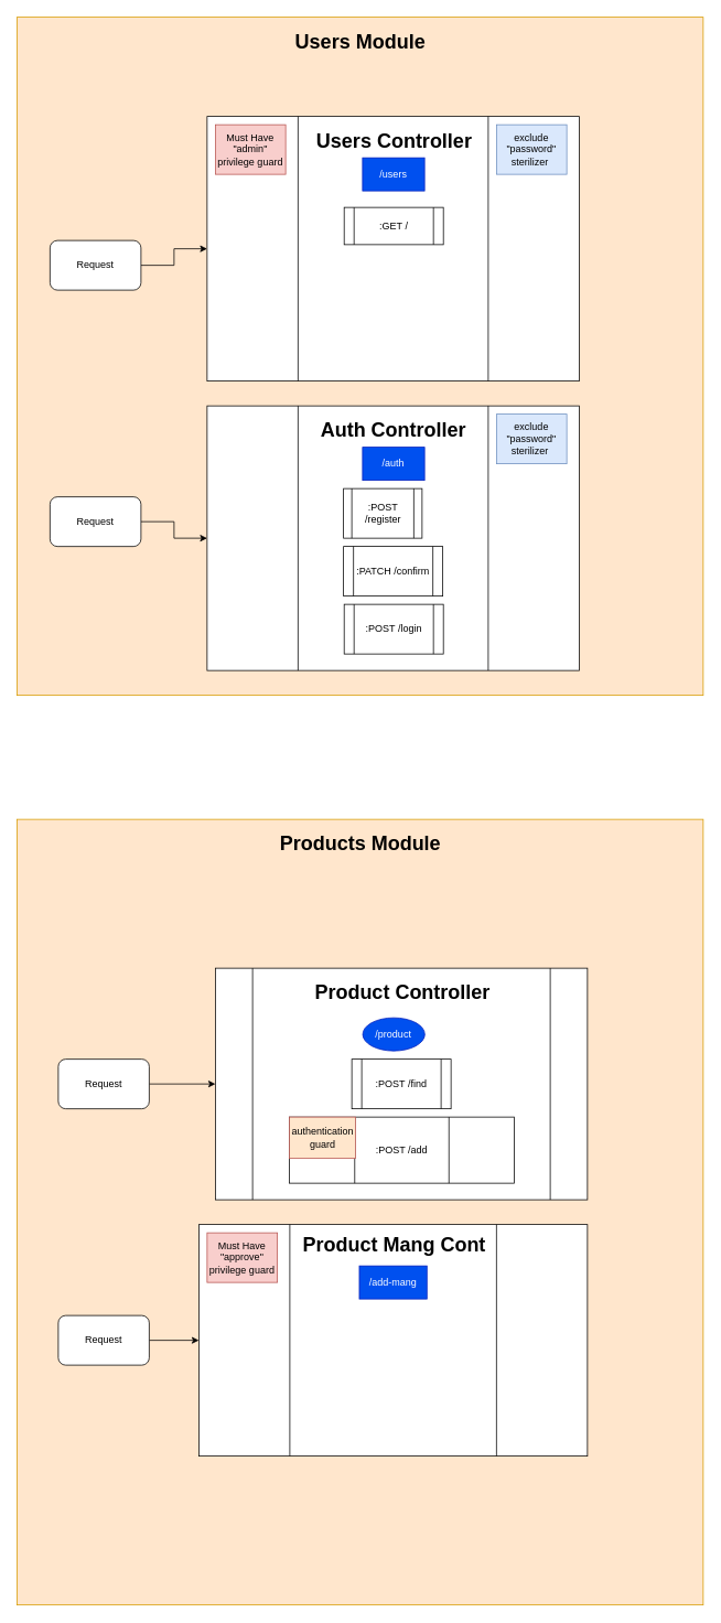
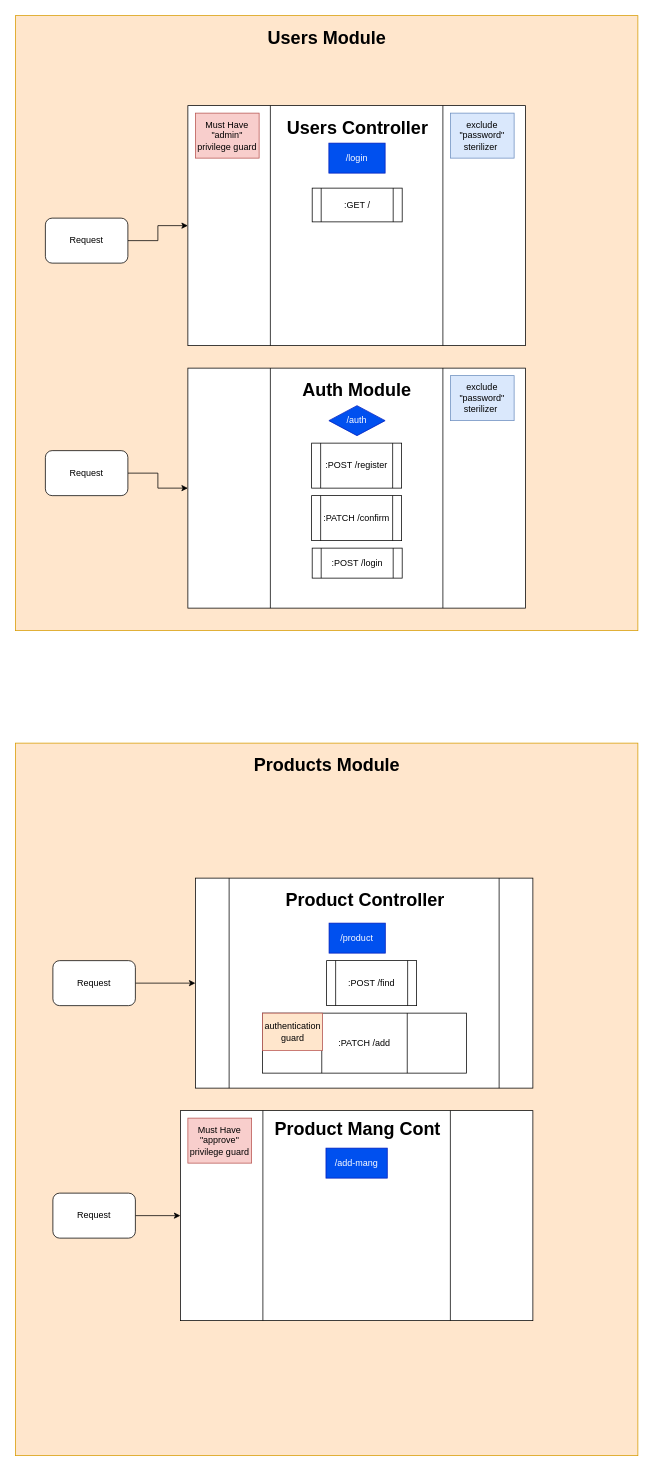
- <mxCell id="23" value="/users" style="rounded=0;whiteSpace=wrap;html=1;fillColor=#0050ef;strokeColor=#001DBC;fontColor=#ffffff;" vertex="1" parent="1"><mxGeometry x="438" y="190" width="75" height="40" as="geometry" /></mxCell>
+ <mxCell id="23" value="/login" style="rounded=0;whiteSpace=wrap;html=1;fillColor=#0050ef;strokeColor=#001DBC;fontColor=#ffffff;" vertex="1" parent="1"><mxGeometry x="438" y="190" width="75" height="40" as="geometry" /></mxCell>
- <mxCell id="9" value="Auth Controller" style="text;strokeColor=none;fillColor=none;html=1;fontSize=24;fontStyle=1;verticalAlign=middle;align=center;" vertex="1" parent="1"><mxGeometry x="375" y="500" width="200" height="40" as="geometry" /></mxCell>
+ <mxCell id="9" value="Auth Module" style="text;strokeColor=none;fillColor=none;html=1;fontSize=24;fontStyle=1;verticalAlign=middle;align=center;" vertex="1" parent="1"><mxGeometry x="375" y="500" width="200" height="40" as="geometry" /></mxCell>
- <mxCell id="27" value="/auth" style="rounded=0;whiteSpace=wrap;html=1;fillColor=#0050ef;strokeColor=#001DBC;fontColor=#ffffff;" vertex="1" parent="1"><mxGeometry x="438" y="540" width="75" height="40" as="geometry" /></mxCell>
+ <mxCell id="27" value="/auth" style="rhombus;whiteSpace=wrap;html=1;fillColor=#0050ef;strokeColor=#001DBC;fontColor=#ffffff;" vertex="1" parent="1"><mxGeometry x="438" y="540" width="75" height="40" as="geometry" /></mxCell>
- <mxCell id="28" value=":POST /register" style="shape=process;whiteSpace=wrap;html=1;backgroundOutline=1;strokeColor=default;" vertex="1" parent="1"><mxGeometry x="415" y="590" width="95" height="60" as="geometry" /></mxCell>
+ <mxCell id="28" value=":POST /register" style="shape=process;whiteSpace=wrap;html=1;backgroundOutline=1;strokeColor=default;" vertex="1" parent="1"><mxGeometry x="415" y="590" width="120" height="60" as="geometry" /></mxCell>
- <mxCell id="30" value=":POST /login" style="shape=process;whiteSpace=wrap;html=1;backgroundOutline=1;strokeColor=default;" vertex="1" parent="1"><mxGeometry x="415.75" y="730" width="120" height="60" as="geometry" /></mxCell>
+ <mxCell id="30" value=":POST /login" style="shape=process;whiteSpace=wrap;html=1;backgroundOutline=1;strokeColor=default;" vertex="1" parent="1"><mxGeometry x="415.75" y="730" width="120" height="40" as="geometry" /></mxCell>
- <mxCell id="31" value="/product" style="ellipse;whiteSpace=wrap;html=1;fillColor=#0050ef;strokeColor=#001DBC;fontColor=#ffffff;" vertex="1" parent="1"><mxGeometry x="438.25" y="1230" width="75" height="40" as="geometry" /></mxCell>
+ <mxCell id="31" value="/product" style="rounded=0;whiteSpace=wrap;html=1;fillColor=#0050ef;strokeColor=#001DBC;fontColor=#ffffff;" vertex="1" parent="1"><mxGeometry x="438.25" y="1230" width="75" height="40" as="geometry" /></mxCell>
- <mxCell id="33" value=":POST /find" style="shape=process;whiteSpace=wrap;html=1;backgroundOutline=1;strokeColor=default;" vertex="1" parent="1"><mxGeometry x="425" y="1280" width="120" height="60" as="geometry" /></mxCell>
+ <mxCell id="33" value=":POST /find" style="shape=process;whiteSpace=wrap;html=1;backgroundOutline=1;strokeColor=default;" vertex="1" parent="1"><mxGeometry x="435" y="1280" width="120" height="60" as="geometry" /></mxCell>
- <mxCell id="34" value=":POST /add" style="shape=process;whiteSpace=wrap;html=1;backgroundOutline=1;strokeColor=default;size=0.292;" vertex="1" parent="1"><mxGeometry x="349.5" y="1350" width="272" height="80" as="geometry" /></mxCell>
+ <mxCell id="34" value=":PATCH /add" style="shape=process;whiteSpace=wrap;html=1;backgroundOutline=1;strokeColor=default;size=0.292;" vertex="1" parent="1"><mxGeometry x="349.5" y="1350" width="272" height="80" as="geometry" /></mxCell>
